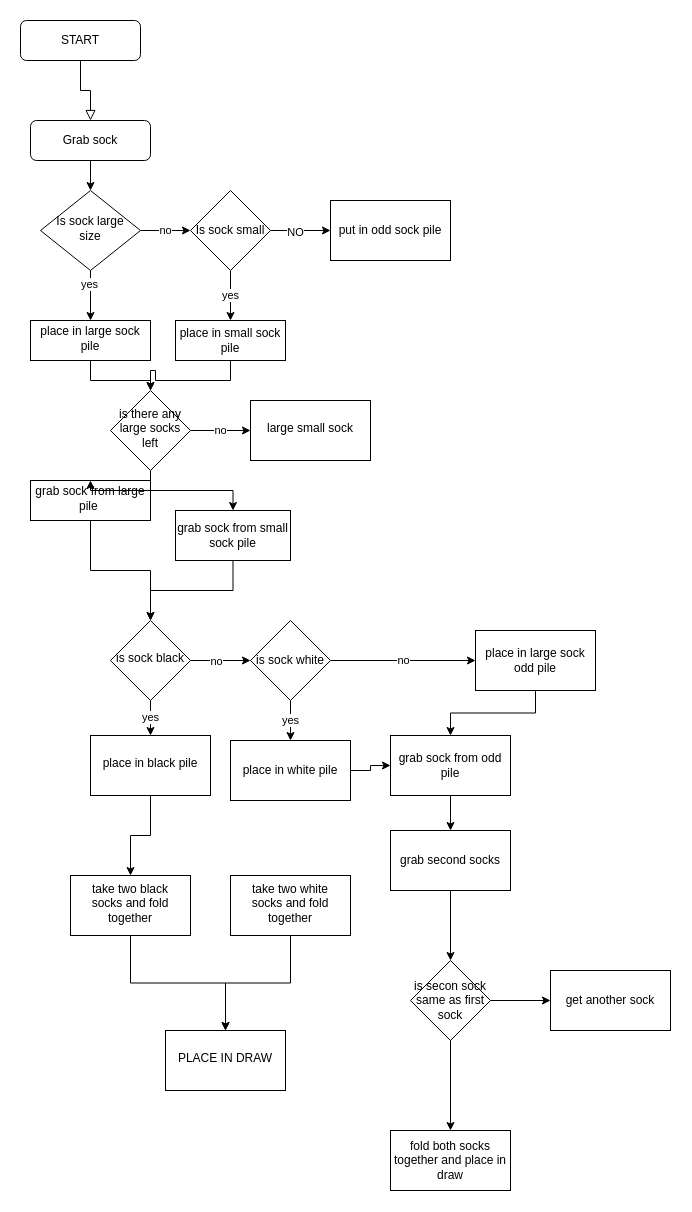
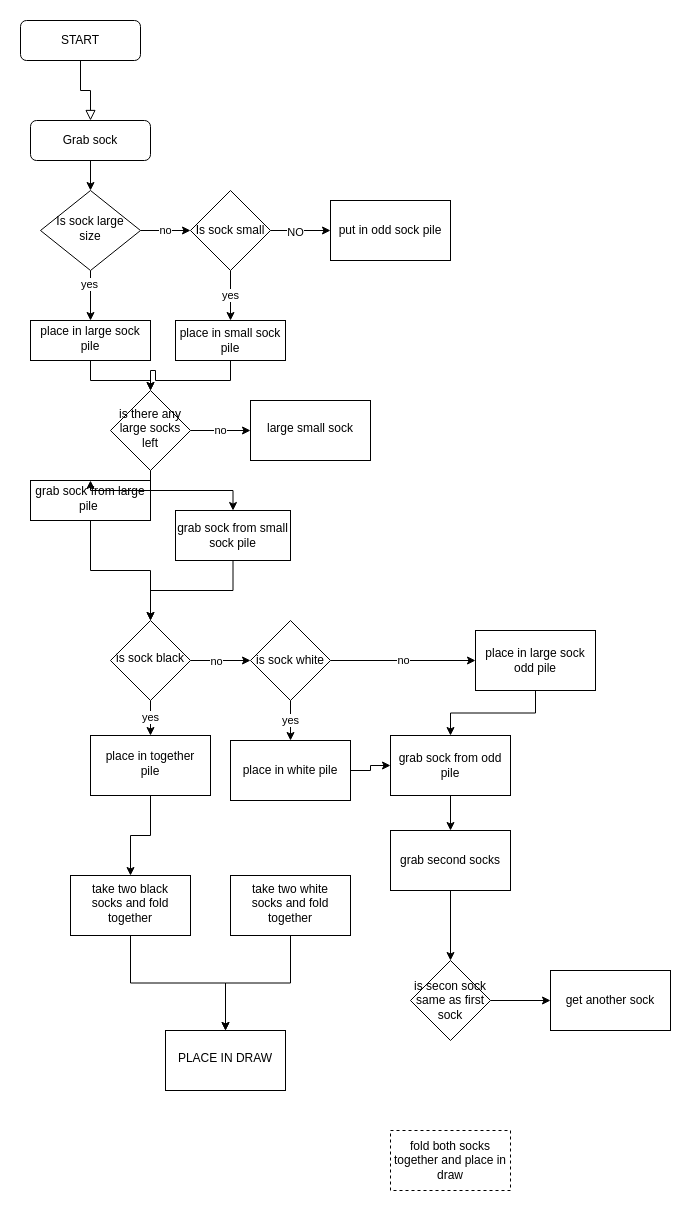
- <mxCell id="31" value="place in black pile" style="whiteSpace=wrap;html=1;shadow=0;strokeWidth=1;spacing=6;spacingTop=-4;" vertex="1" parent="1"><mxGeometry x="90" y="735" width="120" height="60" as="geometry" /></mxCell>
+ <mxCell id="31" value="place in together pile" style="whiteSpace=wrap;html=1;shadow=0;strokeWidth=1;spacing=6;spacingTop=-4;" vertex="1" parent="1"><mxGeometry x="90" y="735" width="120" height="60" as="geometry" /></mxCell>
- <mxCell id="51" value="" style="edgeStyle=orthogonalEdgeStyle;rounded=0;orthogonalLoop=1;jettySize=auto;html=1;" edge="1" parent="1" source="52" target="54"><mxGeometry relative="1" as="geometry" /></mxCell>
- <mxCell id="54" value="fold both socks together and place in draw" style="whiteSpace=wrap;html=1;" vertex="1" parent="1"><mxGeometry x="390" y="1130" width="120" height="60" as="geometry" /></mxCell>
+ <mxCell id="54" value="fold both socks together and place in draw" style="whiteSpace=wrap;html=1;dashed=1;" vertex="1" parent="1"><mxGeometry x="390" y="1130" width="120" height="60" as="geometry" /></mxCell>
